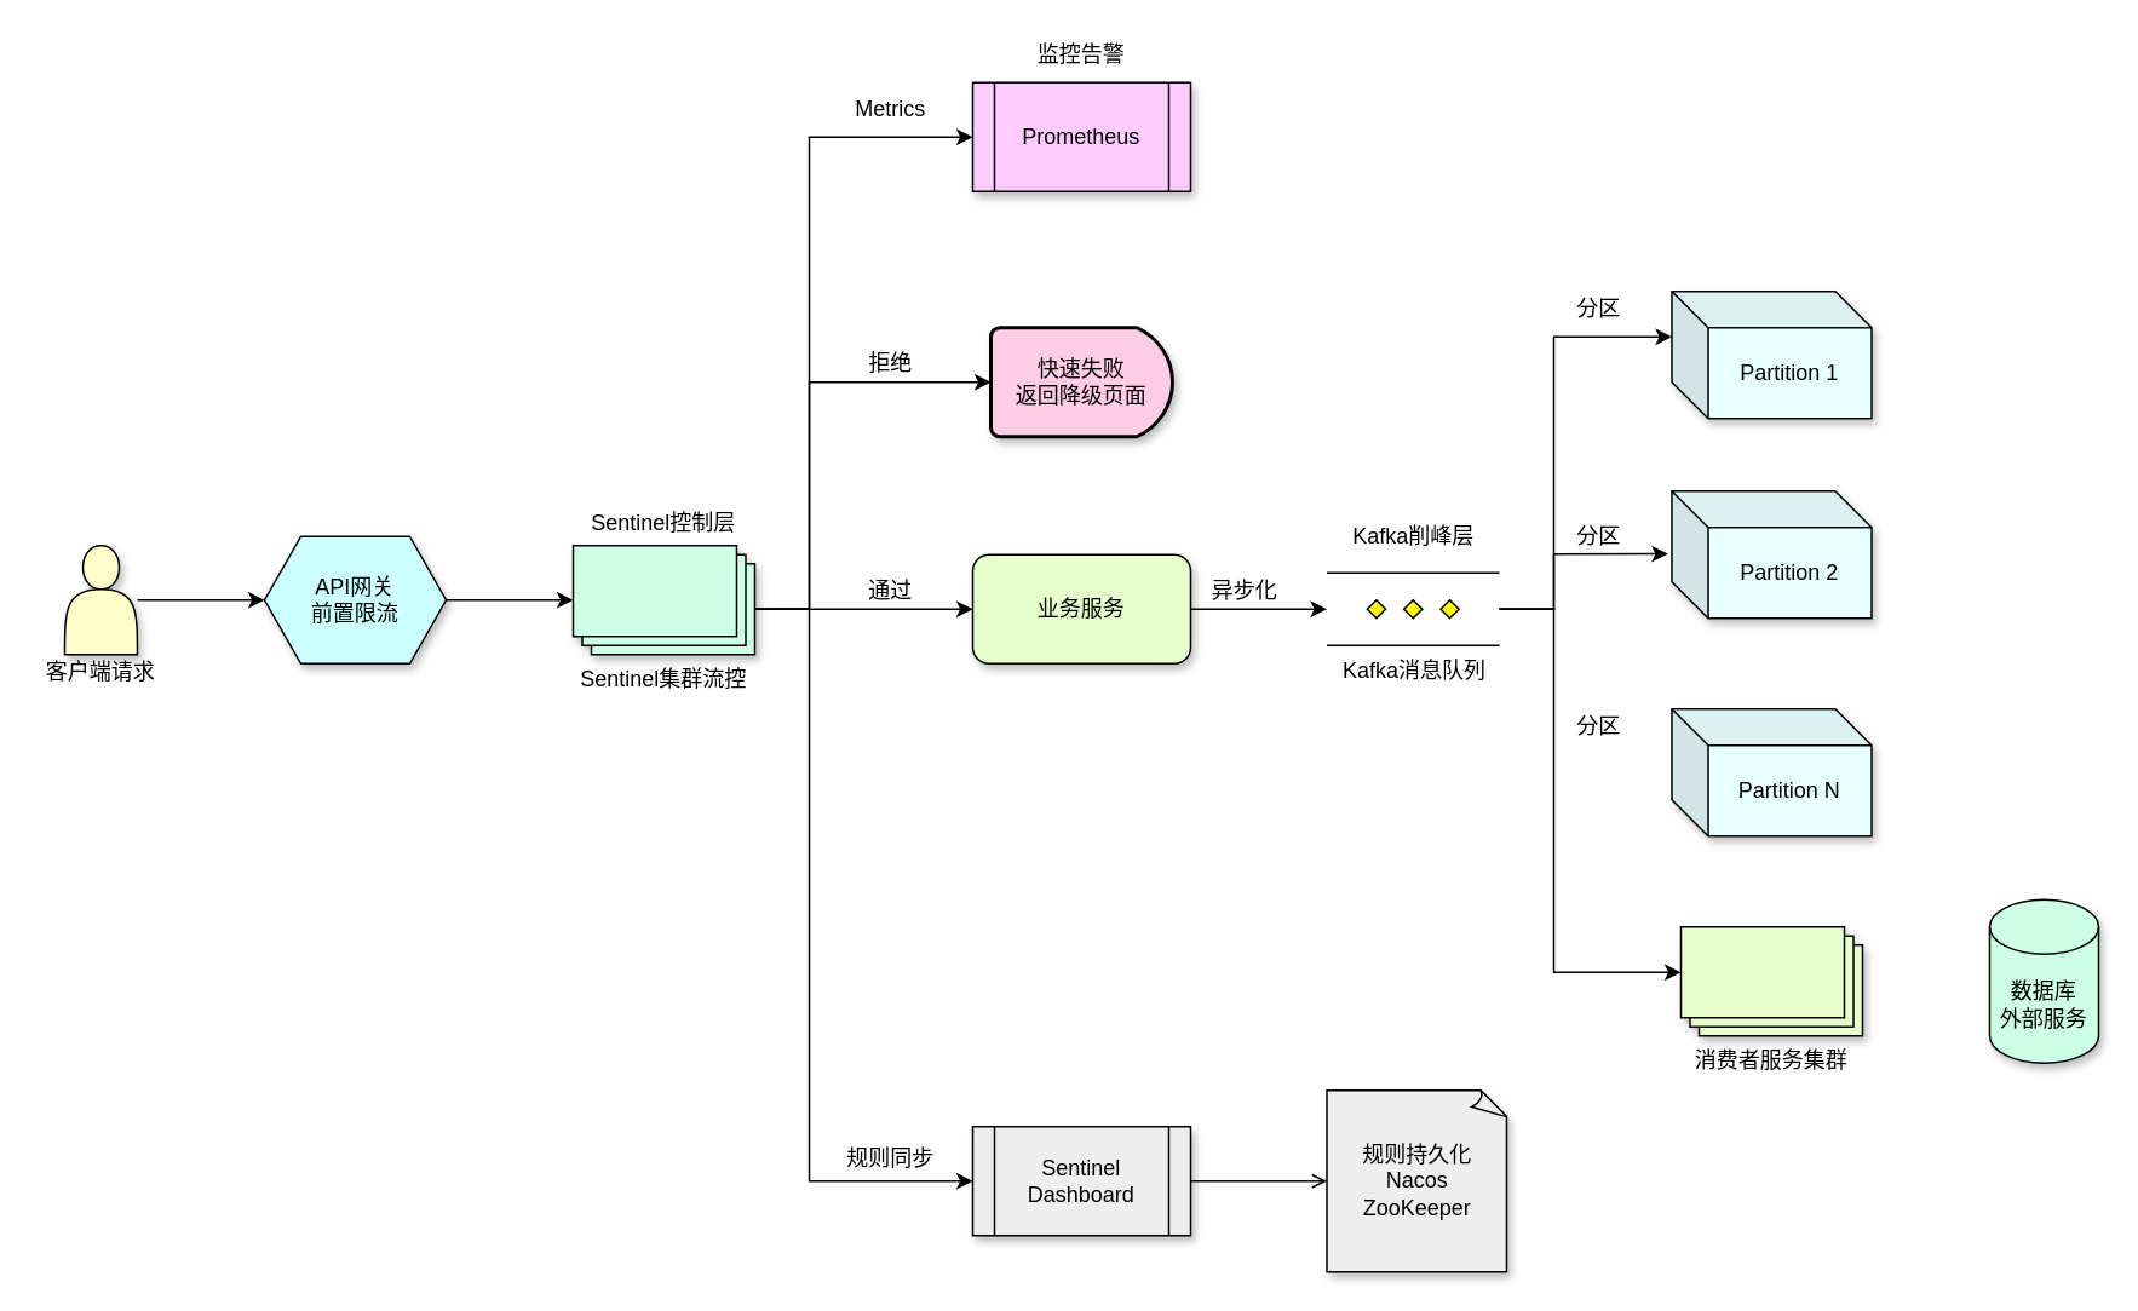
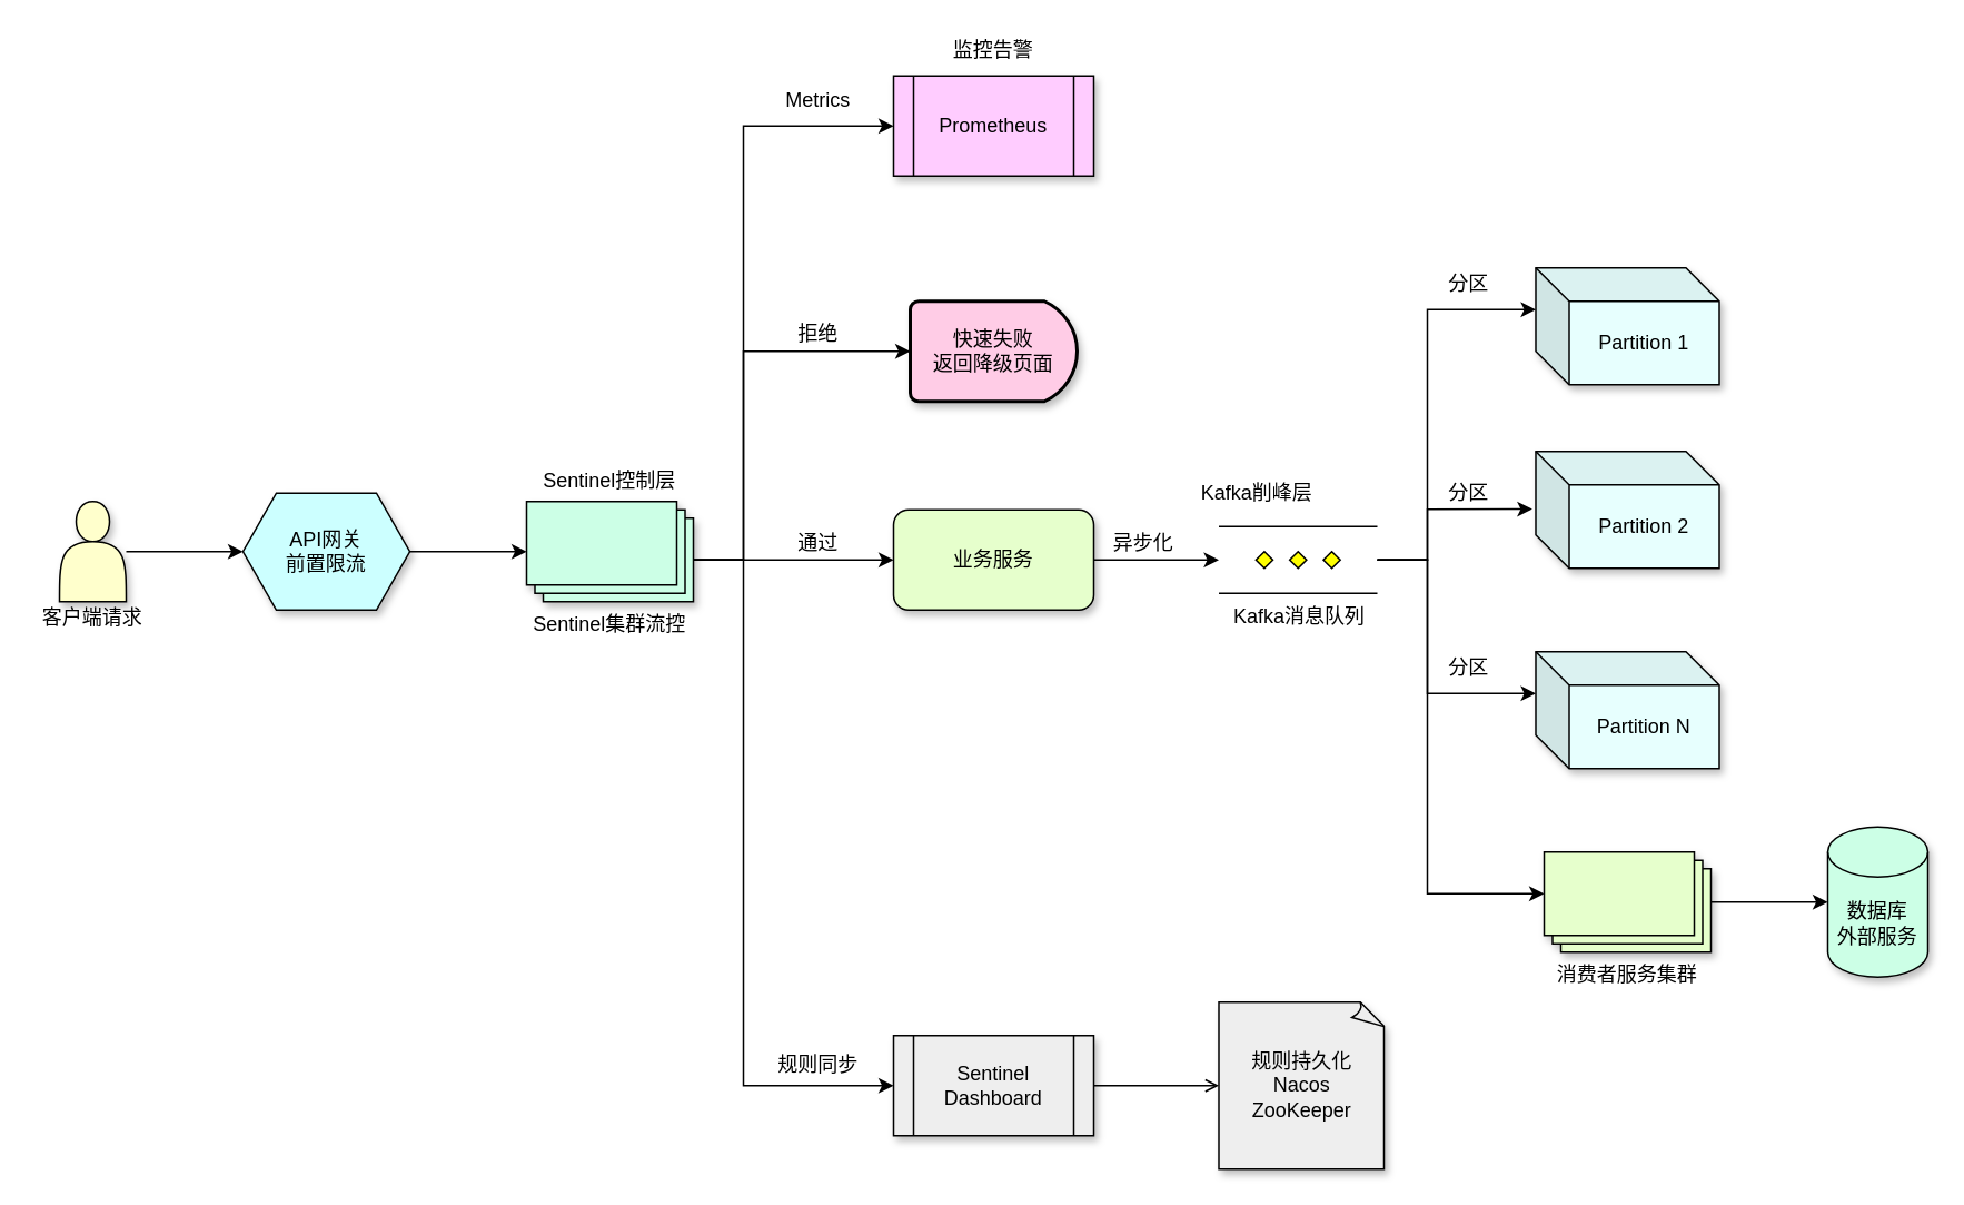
- <mxCell id="34" value="Kafka削峰层" style="text;strokeColor=none;align=center;fillColor=none;html=1;verticalAlign=middle;whiteSpace=wrap;rounded=0;" parent="2" vertex="1"><mxGeometry x="722.5" y="265" width="70" height="20" as="geometry" /></mxCell>
+ <mxCell id="34" value="Kafka削峰层" style="text;strokeColor=none;align=center;fillColor=none;html=1;verticalAlign=middle;whiteSpace=wrap;rounded=0;" parent="2" vertex="1"><mxGeometry x="697.5" y="265" width="70" height="20" as="geometry" /></mxCell>
+ <mxCell id="44" style="edgeStyle=orthogonalEdgeStyle;rounded=0;orthogonalLoop=1;jettySize=auto;html=1;exitX=1;exitY=0.5;exitDx=0;exitDy=0;exitPerimeter=0;entryX=0;entryY=0;entryDx=0;entryDy=25;entryPerimeter=0;" parent="2" source="14" target="17" edge="1"><mxGeometry relative="1" as="geometry"><Array as="points"><mxPoint x="835" y="315" /><mxPoint x="835" y="395" /></Array></mxGeometry></mxCell>
+ <mxCell id="25" style="edgeStyle=orthogonalEdgeStyle;rounded=0;orthogonalLoop=1;jettySize=auto;html=1;entryX=0;entryY=0.5;entryDx=0;entryDy=0;entryPerimeter=0;" parent="2" source="18" target="19" edge="1"><mxGeometry relative="1" as="geometry" /></mxCell>
